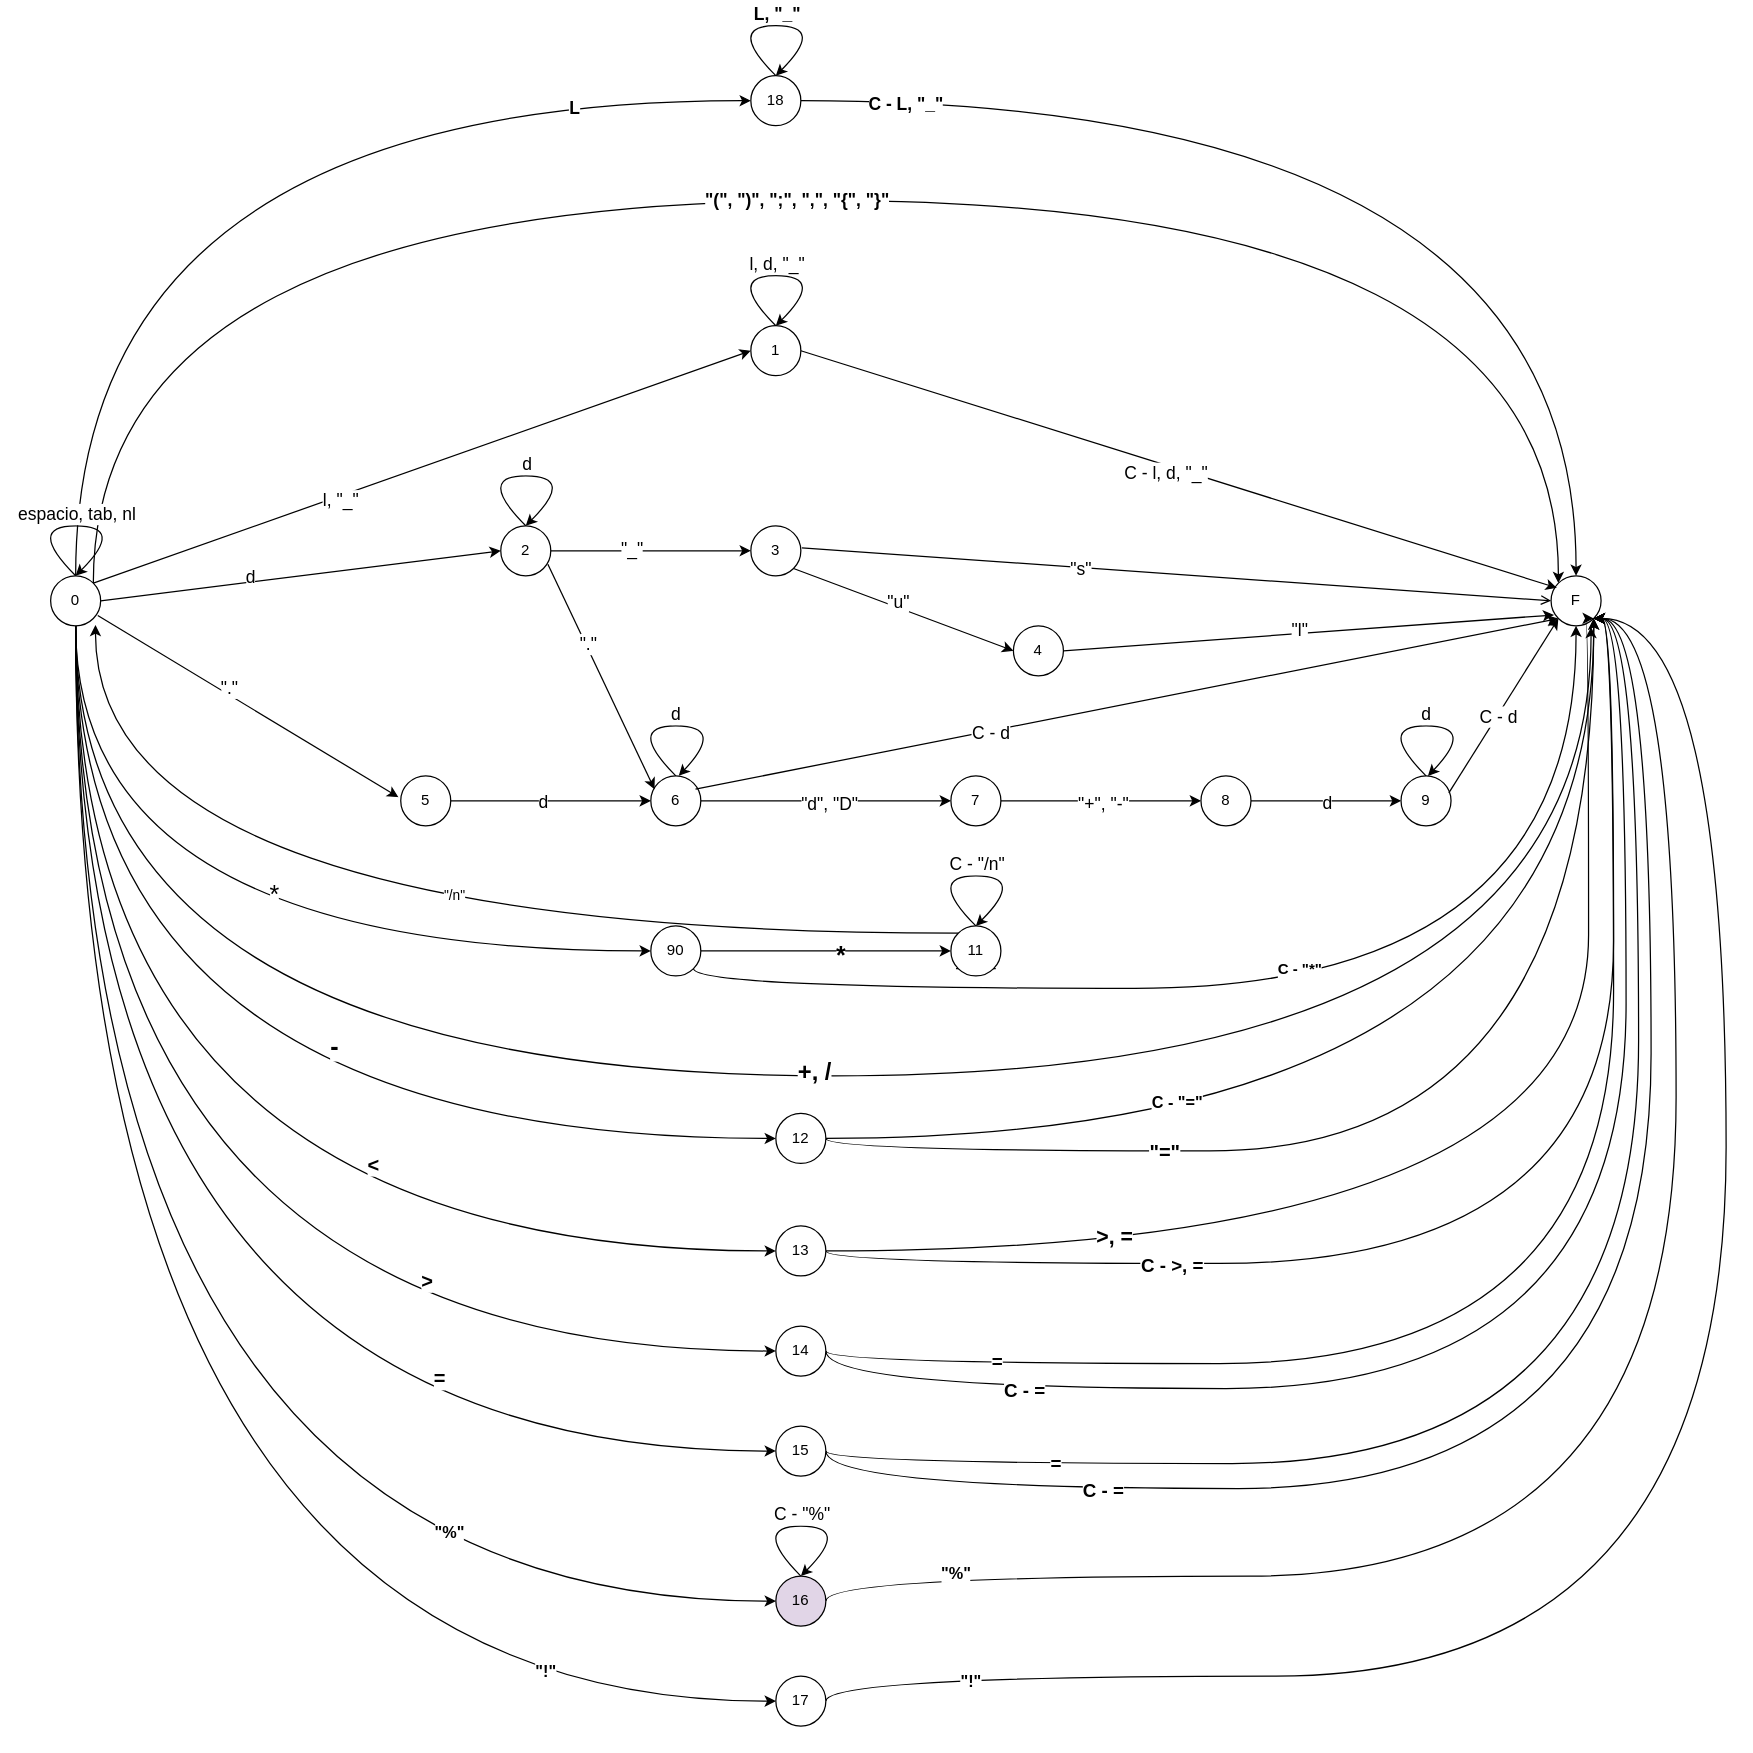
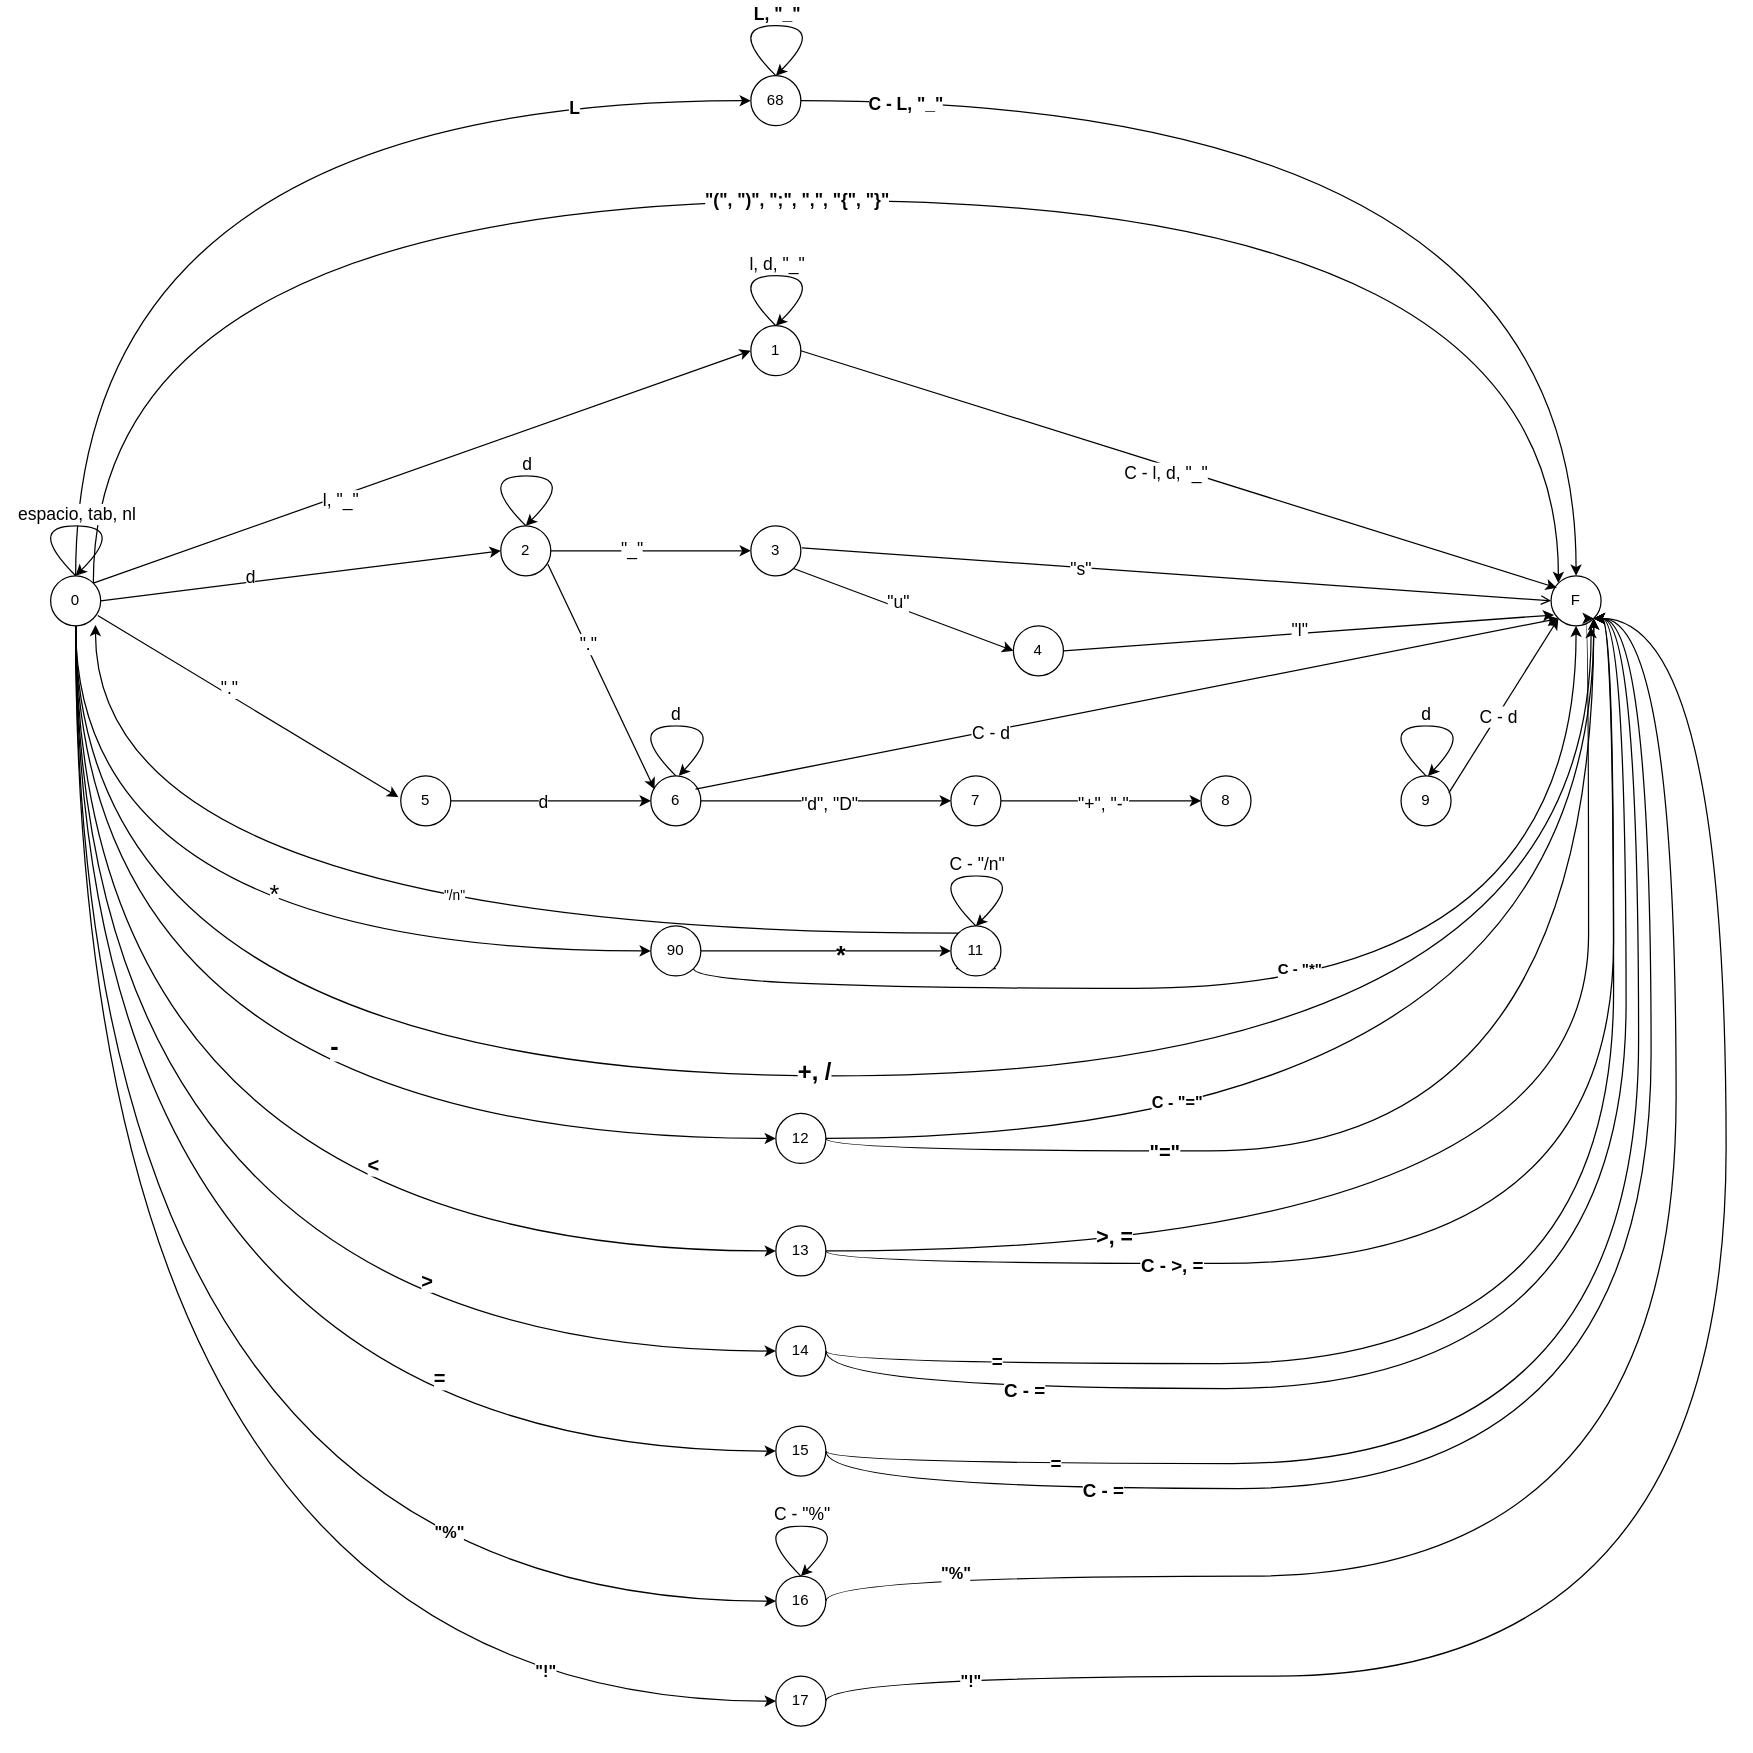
- <mxCell id="115" value="18" style="ellipse;whiteSpace=wrap;html=1;" vertex="1" parent="1"><mxGeometry x="600" y="60" width="40" height="40" as="geometry" /></mxCell>
+ <mxCell id="115" value="68" style="ellipse;whiteSpace=wrap;html=1;" vertex="1" parent="1"><mxGeometry x="600" y="60" width="40" height="40" as="geometry" /></mxCell>
- <mxCell id="70" value="" style="endArrow=classic;html=1;rounded=0;exitX=1;exitY=0.5;exitDx=0;exitDy=0;entryX=0;entryY=0.5;entryDx=0;entryDy=0;" parent="1" source="69" target="62" edge="1"><mxGeometry width="50" height="50" relative="1" as="geometry"><mxPoint x="1010" y="640" as="sourcePoint" /><mxPoint x="1110" y="640" as="targetPoint" /></mxGeometry></mxCell>
- <mxCell id="71" value="d" style="edgeLabel;html=1;align=center;verticalAlign=middle;resizable=0;points=[];fontSize=14;" parent="70" vertex="1" connectable="0"><mxGeometry x="-0.006" y="-1" relative="1" as="geometry"><mxPoint as="offset" /></mxGeometry></mxCell>
- <mxCell id="107" value="16" style="ellipse;whiteSpace=wrap;html=1;fillColor=#e1d5e7;" parent="1" vertex="1"><mxGeometry x="620" y="1260" width="40" height="40" as="geometry" /></mxCell>
+ <mxCell id="107" value="16" style="ellipse;whiteSpace=wrap;html=1;" parent="1" vertex="1"><mxGeometry x="620" y="1260" width="40" height="40" as="geometry" /></mxCell>
